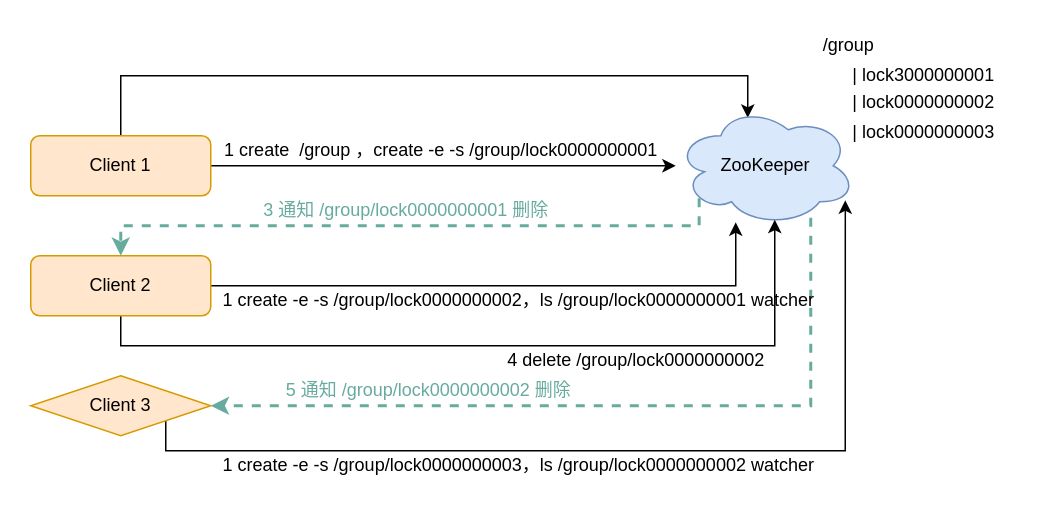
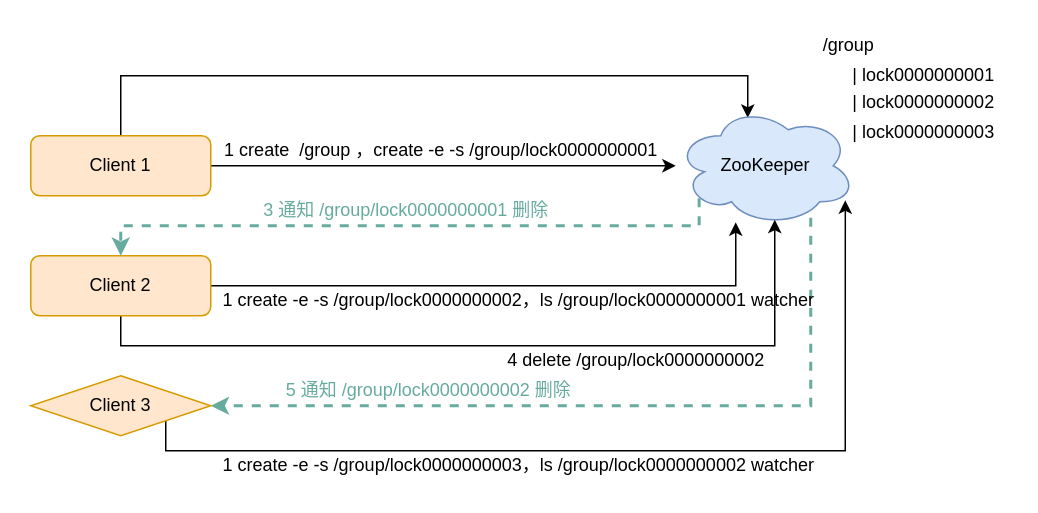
- <mxCell id="16" value="| lock3000000001" style="text;html=1;align=center;verticalAlign=middle;resizable=0;points=[];;autosize=1;" vertex="1" parent="14"><mxGeometry x="20" y="20" width="110" height="20" as="geometry" /></mxCell>
+ <mxCell id="16" value="| lock0000000001" style="text;html=1;align=center;verticalAlign=middle;resizable=0;points=[];;autosize=1;" vertex="1" parent="14"><mxGeometry x="20" y="20" width="110" height="20" as="geometry" /></mxCell>
